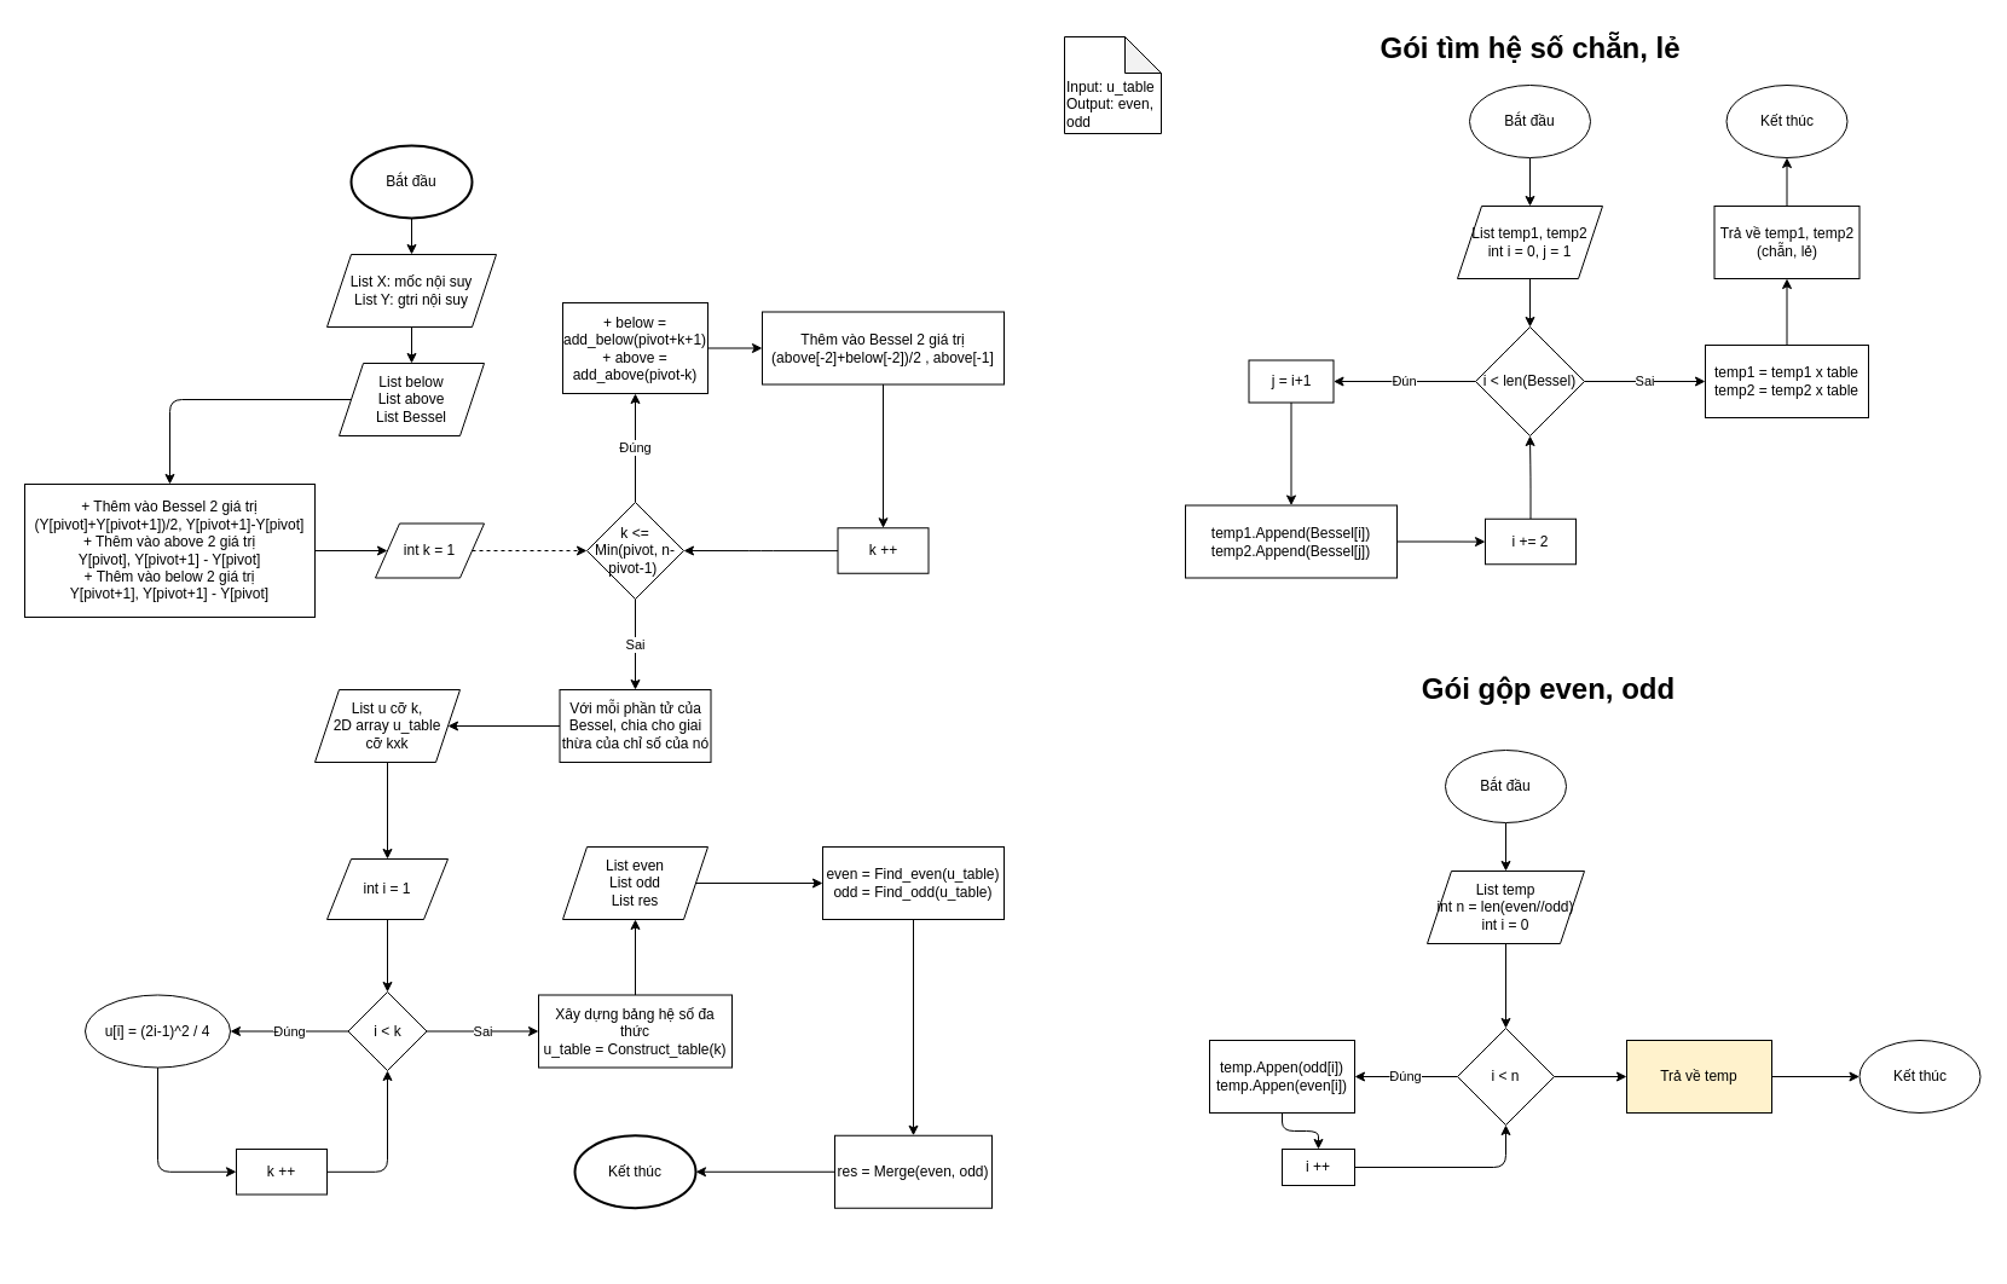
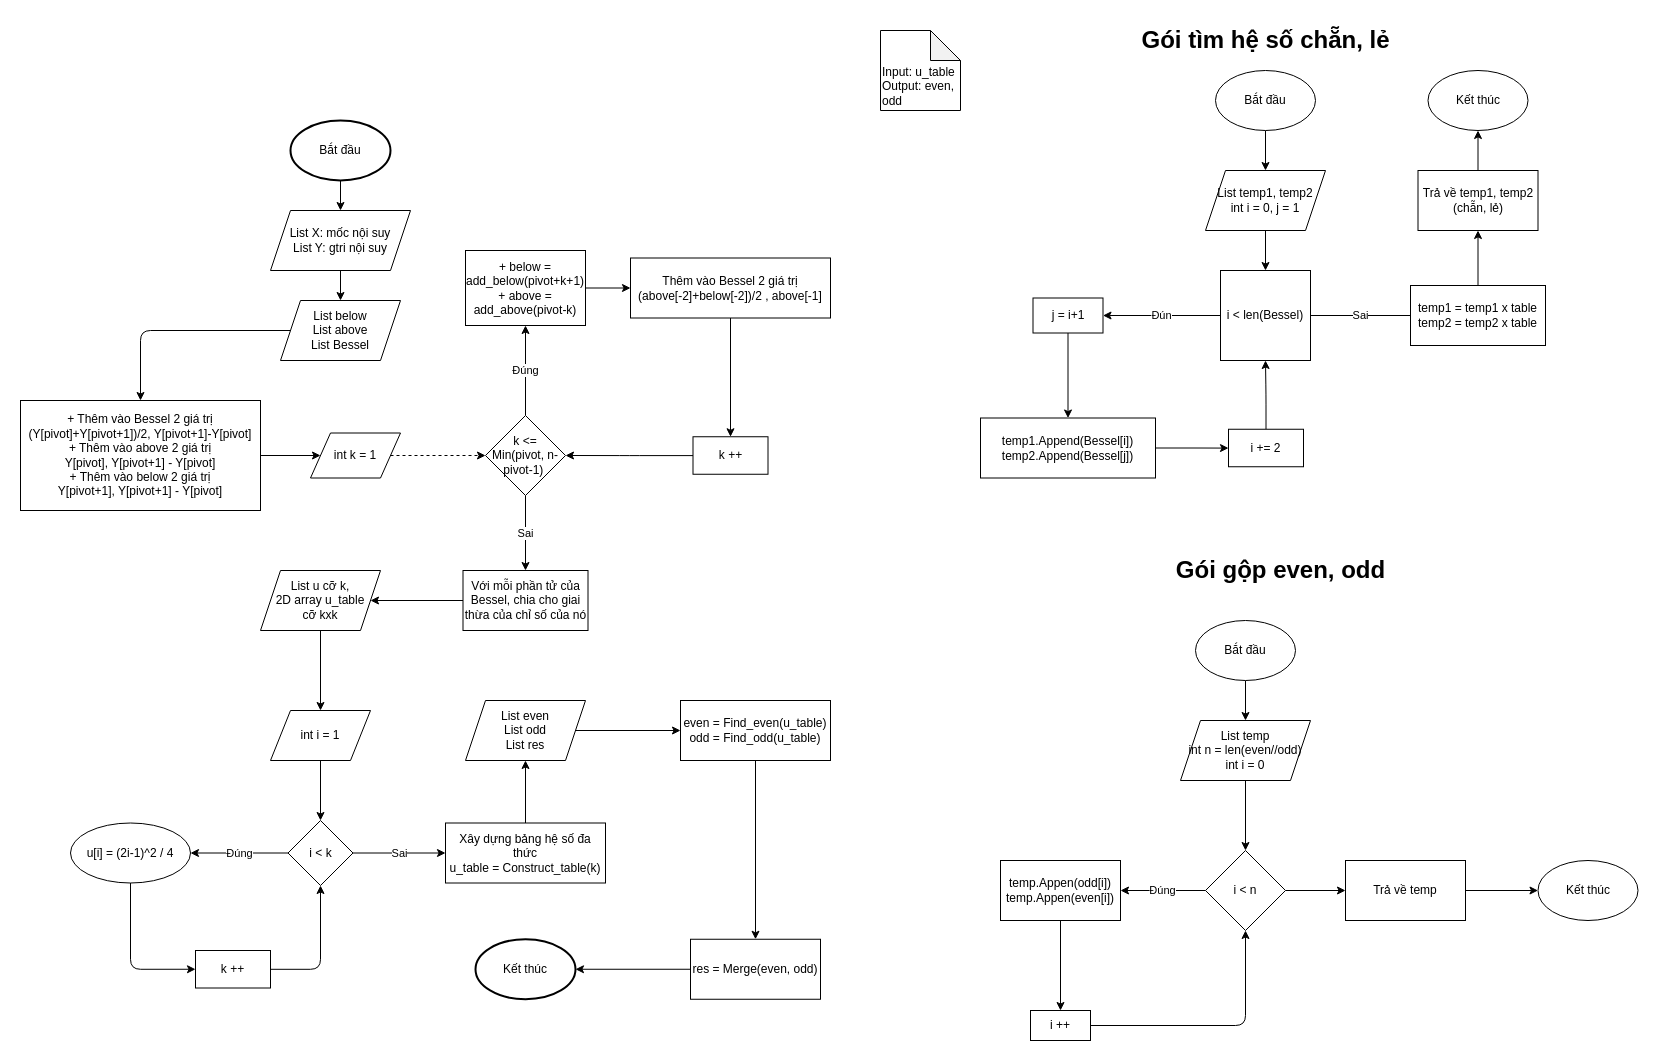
- <mxCell id="39" value="i &amp;lt; len(Bessel)" style="rhombus;whiteSpace=wrap;html=1;strokeWidth=1;" parent="1" vertex="1"><mxGeometry x="1220" y="270" width="90" height="90" as="geometry" /></mxCell>
+ <mxCell id="39" value="i &amp;lt; len(Bessel)" style="whiteSpace=wrap;html=1;strokeWidth=1;rounded=0;" parent="1" vertex="1"><mxGeometry x="1220" y="270" width="90" height="90" as="geometry" /></mxCell>
- <mxCell id="38" value="Sai" style="edgeStyle=orthogonalEdgeStyle;html=1;" parent="1" source="39" target="47" edge="1"><mxGeometry relative="1" as="geometry" /></mxCell>
+ <mxCell id="38" value="Sai" style="edgeStyle=orthogonalEdgeStyle;html=1;endArrow=none;" parent="1" source="39" target="47" edge="1"><mxGeometry relative="1" as="geometry" /></mxCell>
- <mxCell id="65" value="Trả về temp" style="whiteSpace=wrap;html=1;strokeWidth=1;fillColor=#fff2cc;" parent="1" vertex="1"><mxGeometry x="1345" y="860" width="120" height="60" as="geometry" /></mxCell>
+ <mxCell id="65" value="Trả về temp" style="whiteSpace=wrap;html=1;strokeWidth=1;" parent="1" vertex="1"><mxGeometry x="1345" y="860" width="120" height="60" as="geometry" /></mxCell>
- <mxCell id="63" value="i ++" style="whiteSpace=wrap;html=1;strokeWidth=1;" parent="1" vertex="1"><mxGeometry x="1060" y="950" width="60" height="30" as="geometry" /></mxCell>
+ <mxCell id="63" value="i ++" style="whiteSpace=wrap;html=1;strokeWidth=1;" parent="1" vertex="1"><mxGeometry x="1030" y="1010" width="60" height="30" as="geometry" /></mxCell>
